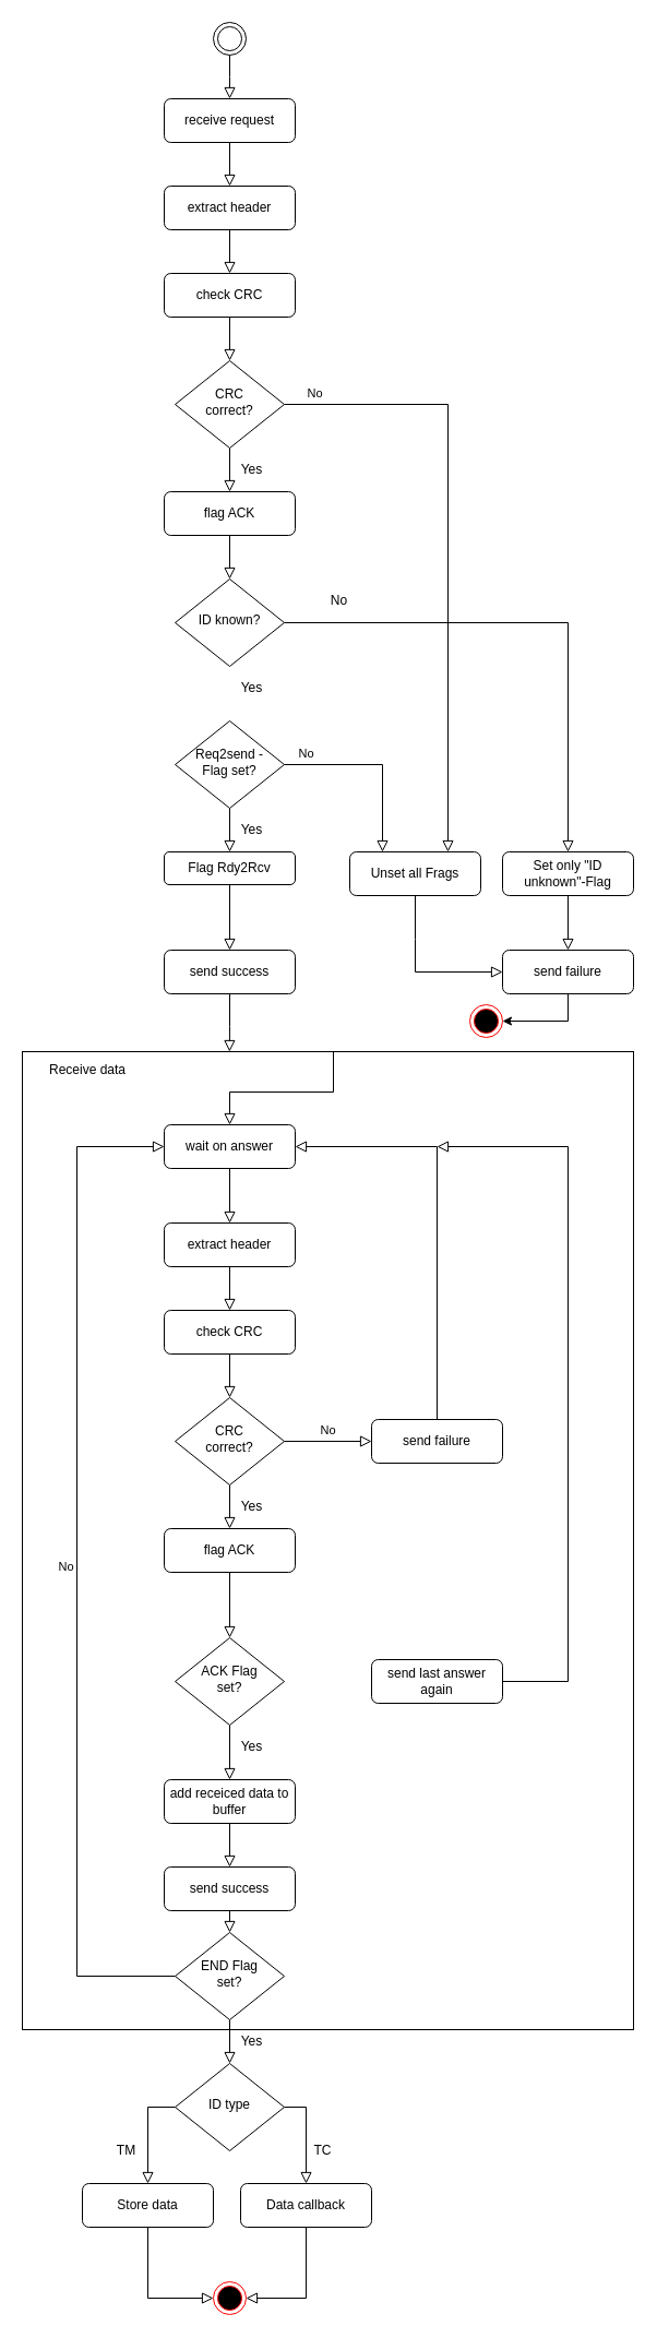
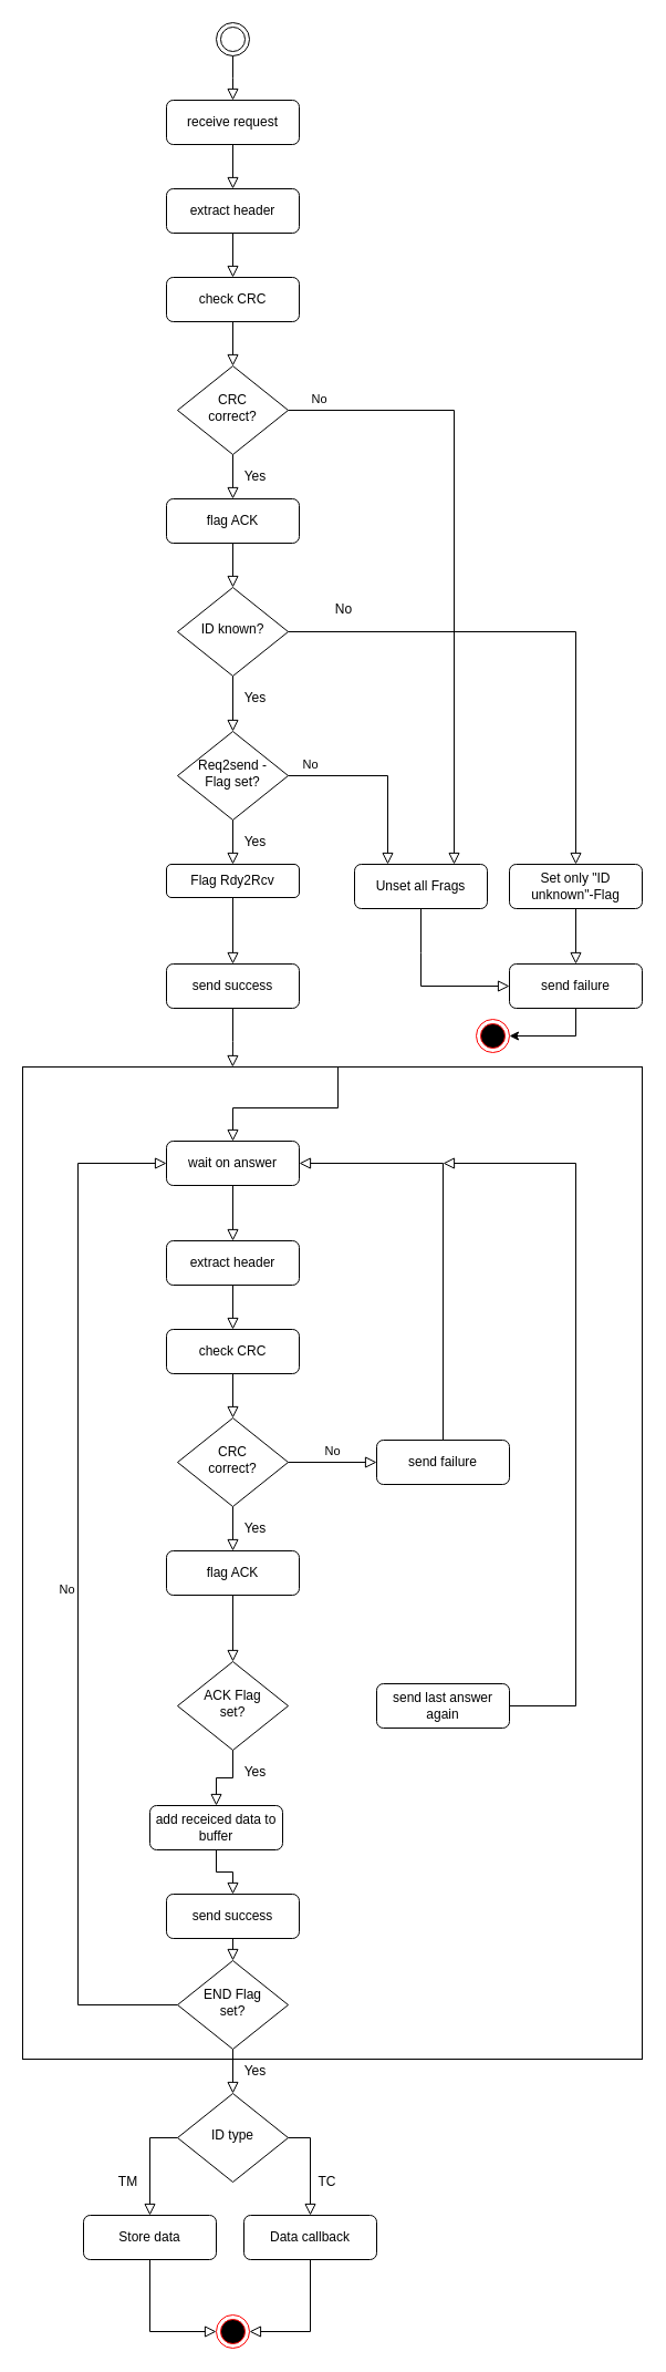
+ <mxCell id="69" value="" style="rounded=0;html=1;jettySize=auto;orthogonalLoop=1;fontSize=11;endArrow=block;endFill=0;endSize=8;strokeWidth=1;shadow=0;labelBackgroundColor=none;edgeStyle=orthogonalEdgeStyle;exitX=0.5;exitY=1;exitDx=0;exitDy=0;entryX=0.5;entryY=0;entryDx=0;entryDy=0;" edge="1" parent="1" source="68" target="15"><mxGeometry relative="1" as="geometry"><mxPoint x="210" y="570" as="targetPoint" /><mxPoint x="209.5" y="610" as="sourcePoint" /></mxGeometry></mxCell>
- <mxCell id="53" value="Receive data" style="text;html=1;strokeColor=none;fillColor=none;align=center;verticalAlign=middle;whiteSpace=wrap;rounded=0;" parent="1" vertex="1"><mxGeometry x="30" y="970" width="100" height="20" as="geometry" /></mxCell>
- <mxCell id="39" value="add receiced data to buffer" style="rounded=1;whiteSpace=wrap;html=1;fontSize=12;glass=0;strokeWidth=1;shadow=0;" parent="1" vertex="1"><mxGeometry x="150" y="1630" width="120" height="40" as="geometry" /></mxCell>
+ <mxCell id="39" value="add receiced data to buffer" style="rounded=1;whiteSpace=wrap;html=1;fontSize=12;glass=0;strokeWidth=1;shadow=0;" parent="1" vertex="1"><mxGeometry x="135" y="1630" width="120" height="40" as="geometry" /></mxCell>
